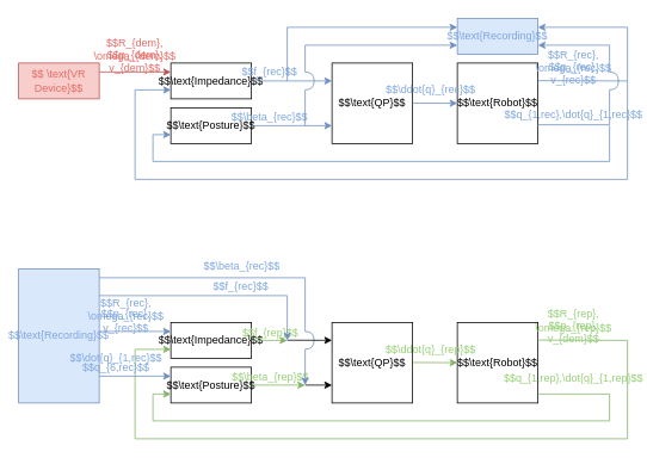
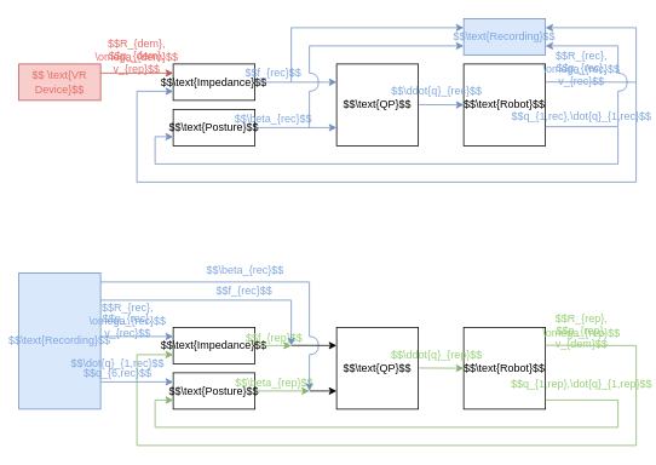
- <mxCell id="27" value="$$p_{dem}, v_{dem}$$" style="text;strokeColor=none;align=center;fillColor=none;html=1;verticalAlign=middle;whiteSpace=wrap;rounded=0;labelBackgroundColor=none;fontSize=12;fontColor=#EA6B66;" vertex="1" parent="1"><mxGeometry x="120" y="63" width="60" height="10" as="geometry" /></mxCell>
+ <mxCell id="27" value="$$p_{dem}, v_{rep}$$" style="text;strokeColor=none;align=center;fillColor=none;html=1;verticalAlign=middle;whiteSpace=wrap;rounded=0;labelBackgroundColor=none;fontSize=12;fontColor=#EA6B66;" vertex="1" parent="1"><mxGeometry x="120" y="63" width="60" height="10" as="geometry" /></mxCell>
